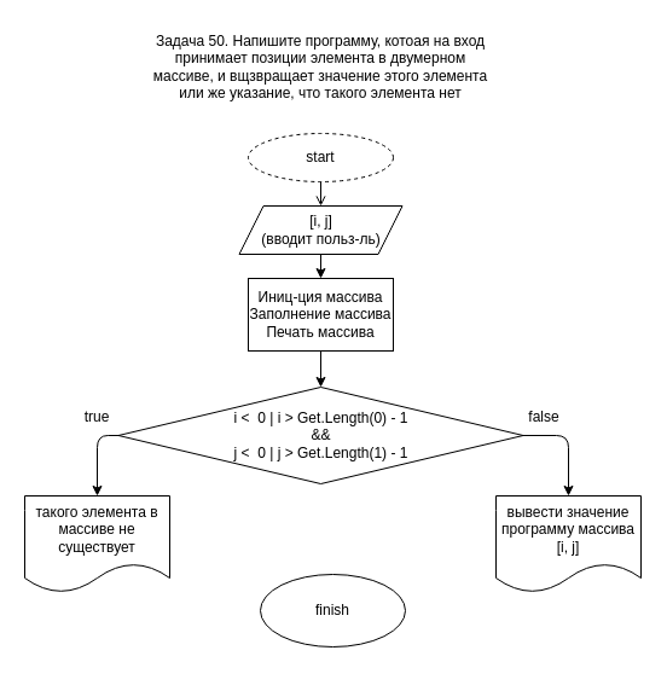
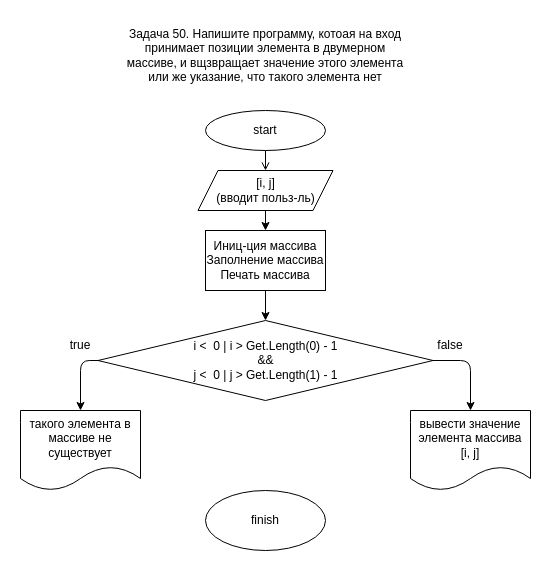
- <mxCell id="3" value="start" style="ellipse;whiteSpace=wrap;html=1;dashed=1;" vertex="1" parent="1"><mxGeometry x="205" y="110" width="120" height="40" as="geometry" /></mxCell>
+ <mxCell id="3" value="start" style="ellipse;whiteSpace=wrap;html=1;" vertex="1" parent="1"><mxGeometry x="205" y="110" width="120" height="40" as="geometry" /></mxCell>
- <mxCell id="8" value="вывести значение программу массива &lt;br&gt;[i, j]" style="shape=document;whiteSpace=wrap;html=1;boundedLbl=1;" vertex="1" parent="1"><mxGeometry x="410" y="410" width="120" height="80" as="geometry" /></mxCell>
+ <mxCell id="8" value="вывести значение элемента массива &lt;br&gt;[i, j]" style="shape=document;whiteSpace=wrap;html=1;boundedLbl=1;" vertex="1" parent="1"><mxGeometry x="410" y="410" width="120" height="80" as="geometry" /></mxCell>
- <mxCell id="9" value="finish" style="ellipse;whiteSpace=wrap;html=1;" vertex="1" parent="1"><mxGeometry x="215" y="475" width="120" height="60" as="geometry" /></mxCell>
+ <mxCell id="9" value="finish" style="ellipse;whiteSpace=wrap;html=1;" vertex="1" parent="1"><mxGeometry x="205" y="490" width="120" height="60" as="geometry" /></mxCell>
